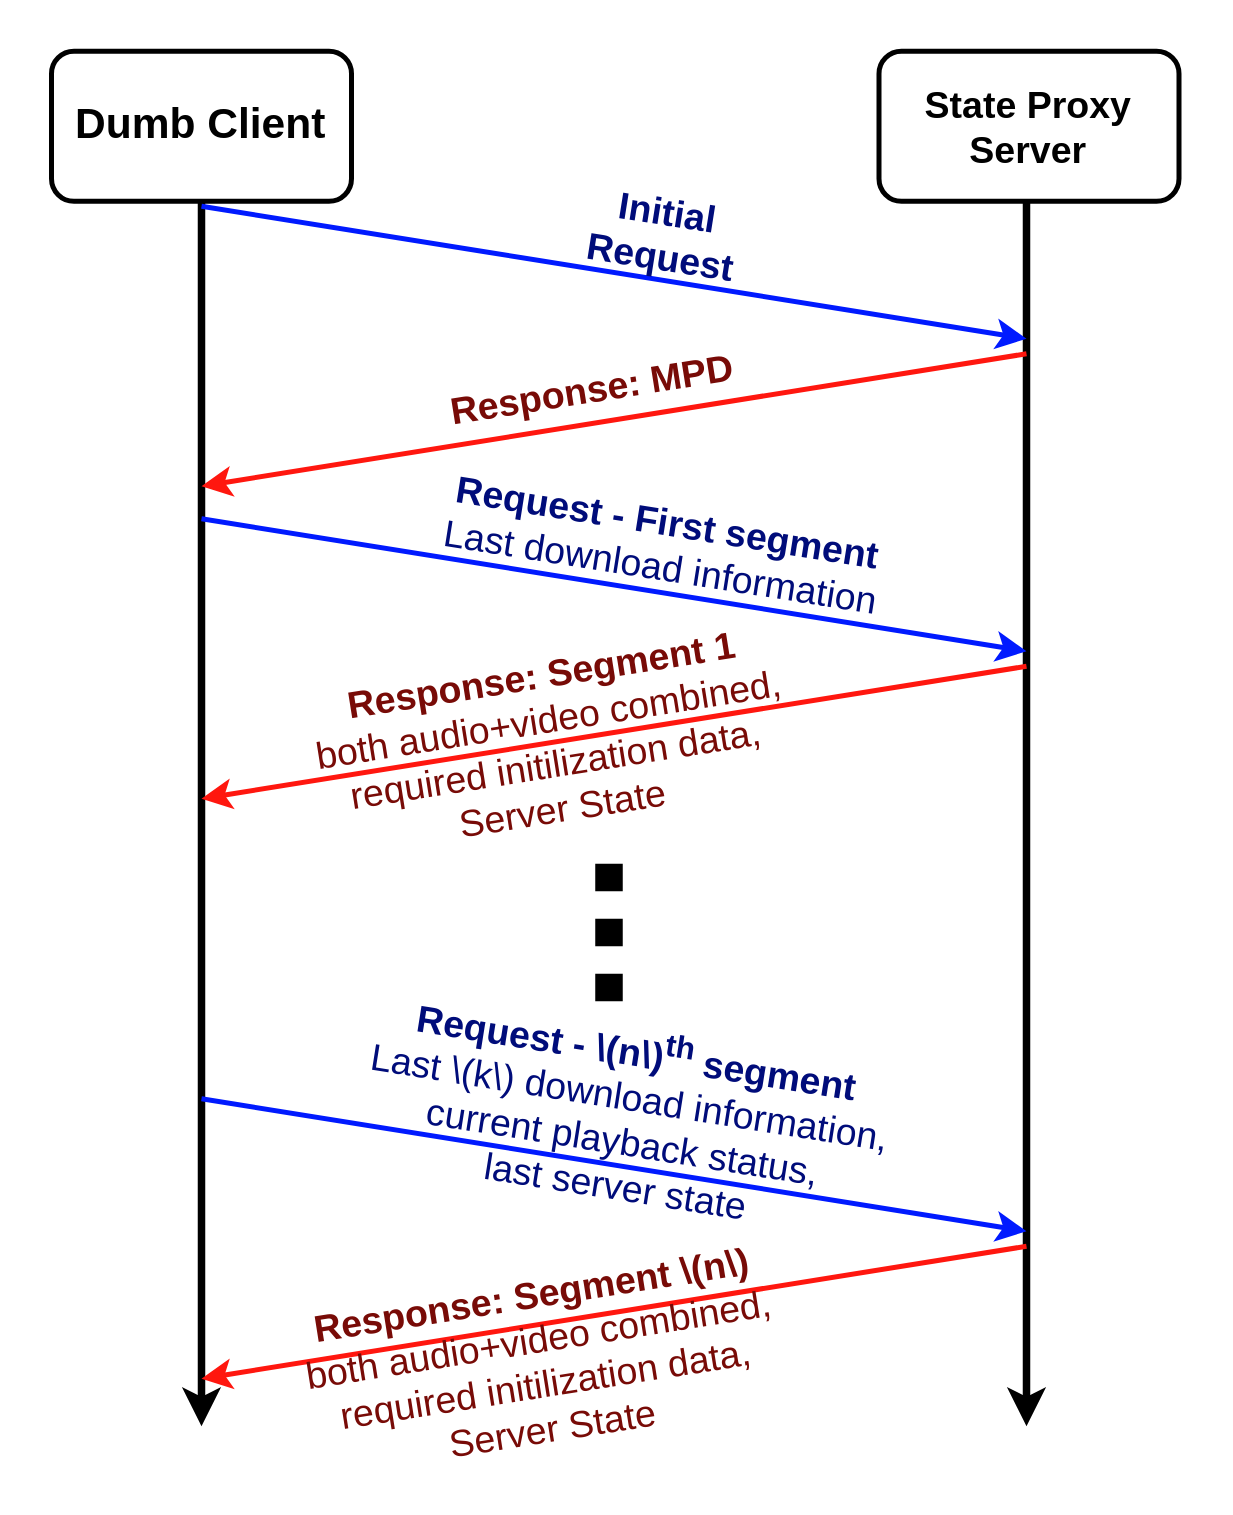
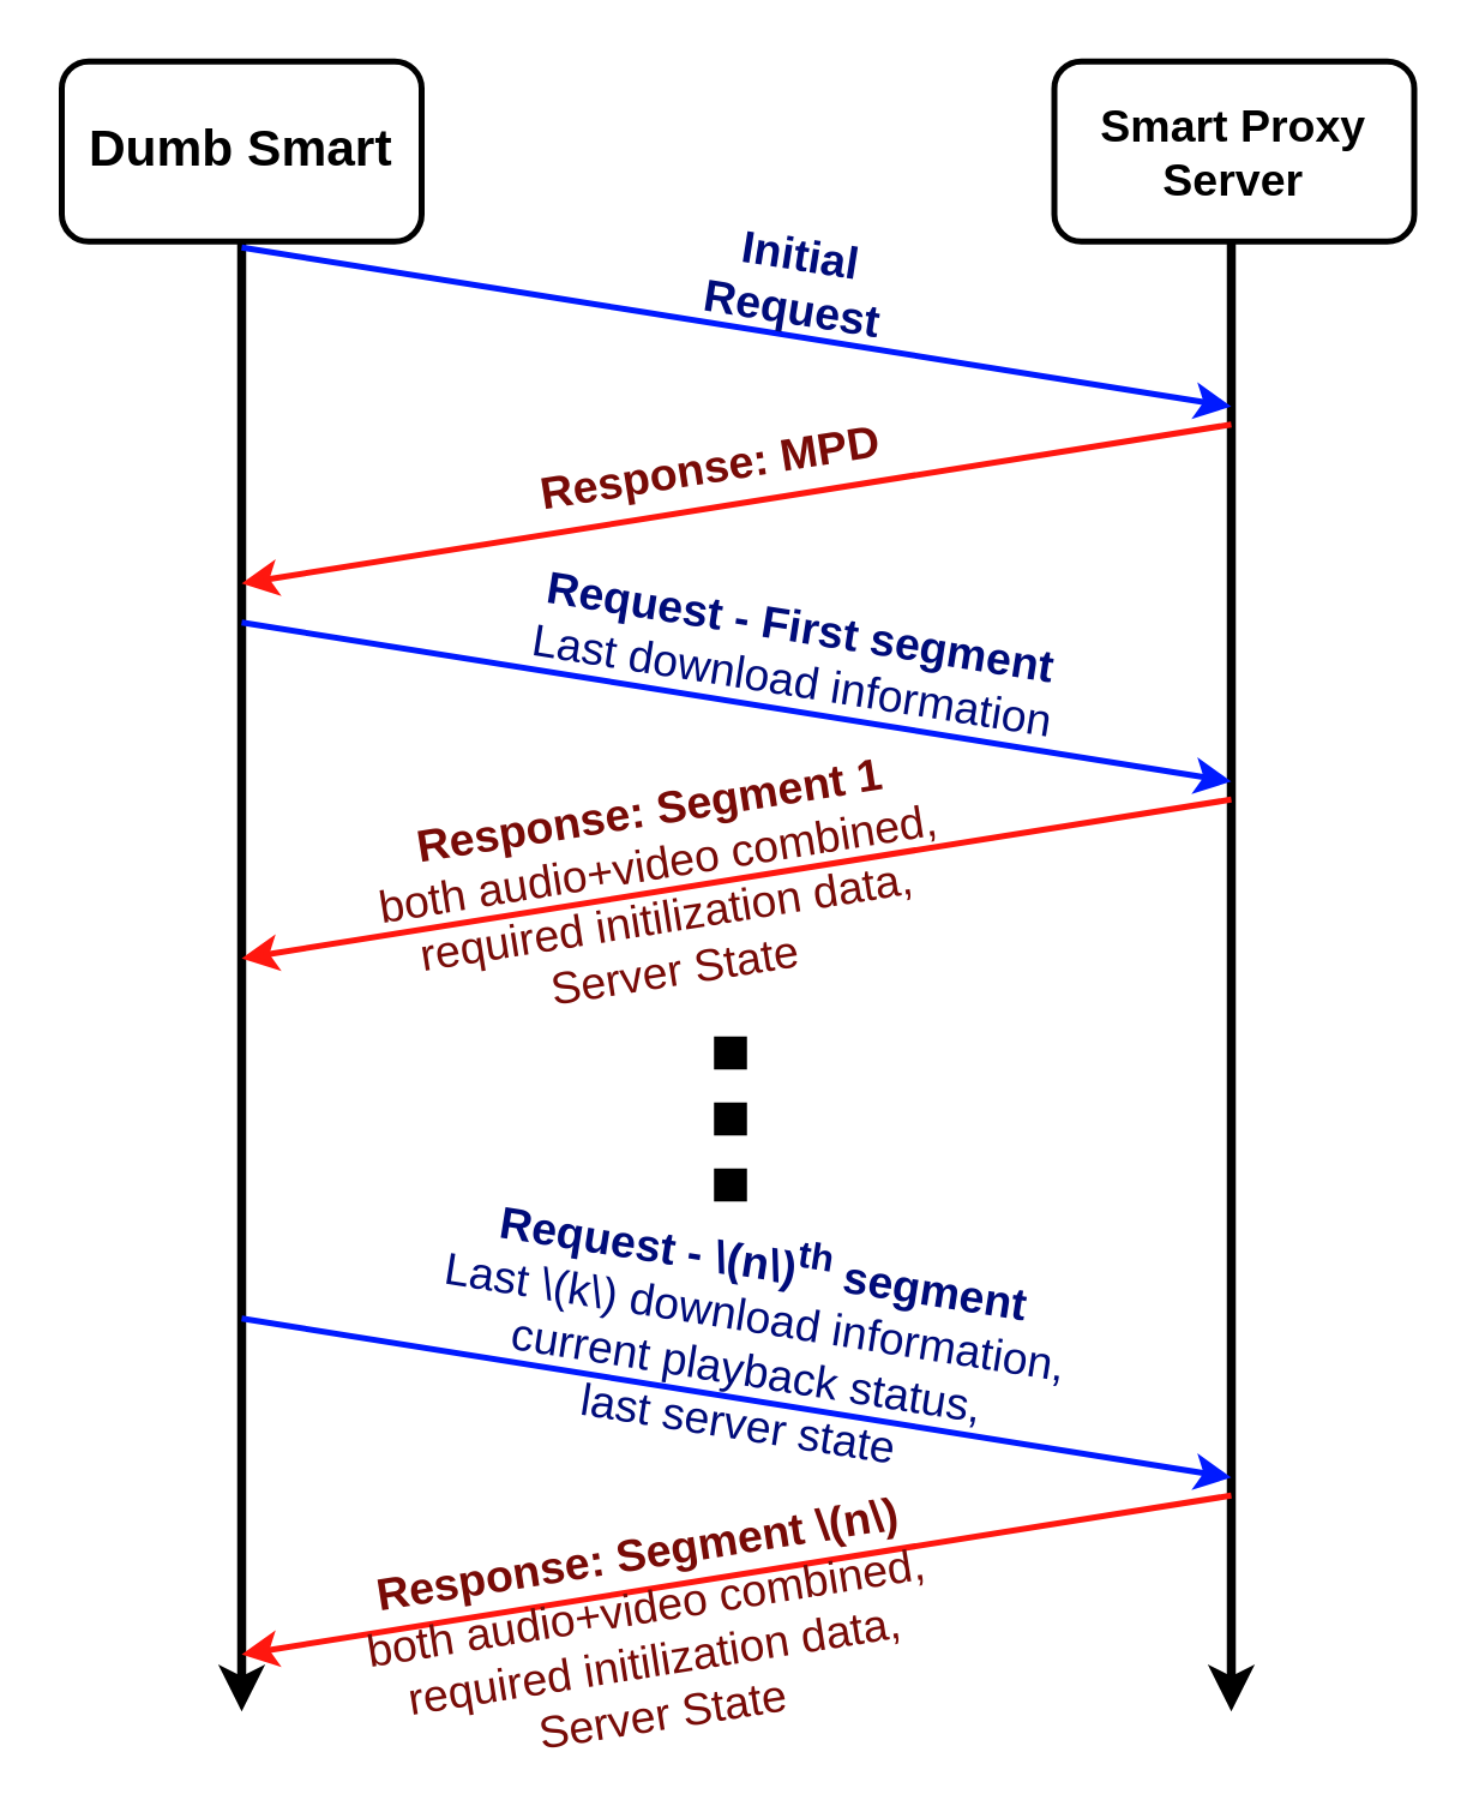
- <mxCell id="5" value="Dumb Client" style="rounded=1;whiteSpace=wrap;html=1;fontSize=17;fillColor=none;strokeWidth=2;fontStyle=1" vertex="1" parent="1"><mxGeometry x="20" y="20" width="120" height="60" as="geometry" /></mxCell>
+ <mxCell id="5" value="Dumb Smart" style="rounded=1;whiteSpace=wrap;html=1;fontSize=17;fillColor=none;strokeWidth=2;fontStyle=1" vertex="1" parent="1"><mxGeometry x="20" y="20" width="120" height="60" as="geometry" /></mxCell>
- <mxCell id="6" value="State Proxy Server" style="rounded=1;whiteSpace=wrap;html=1;fontSize=15;fillColor=none;strokeWidth=2;fontStyle=1" vertex="1" parent="1"><mxGeometry x="351" y="20" width="120" height="60" as="geometry" /></mxCell>
+ <mxCell id="6" value="Smart Proxy Server" style="rounded=1;whiteSpace=wrap;html=1;fontSize=15;fillColor=none;strokeWidth=2;fontStyle=1" vertex="1" parent="1"><mxGeometry x="351" y="20" width="120" height="60" as="geometry" /></mxCell>
